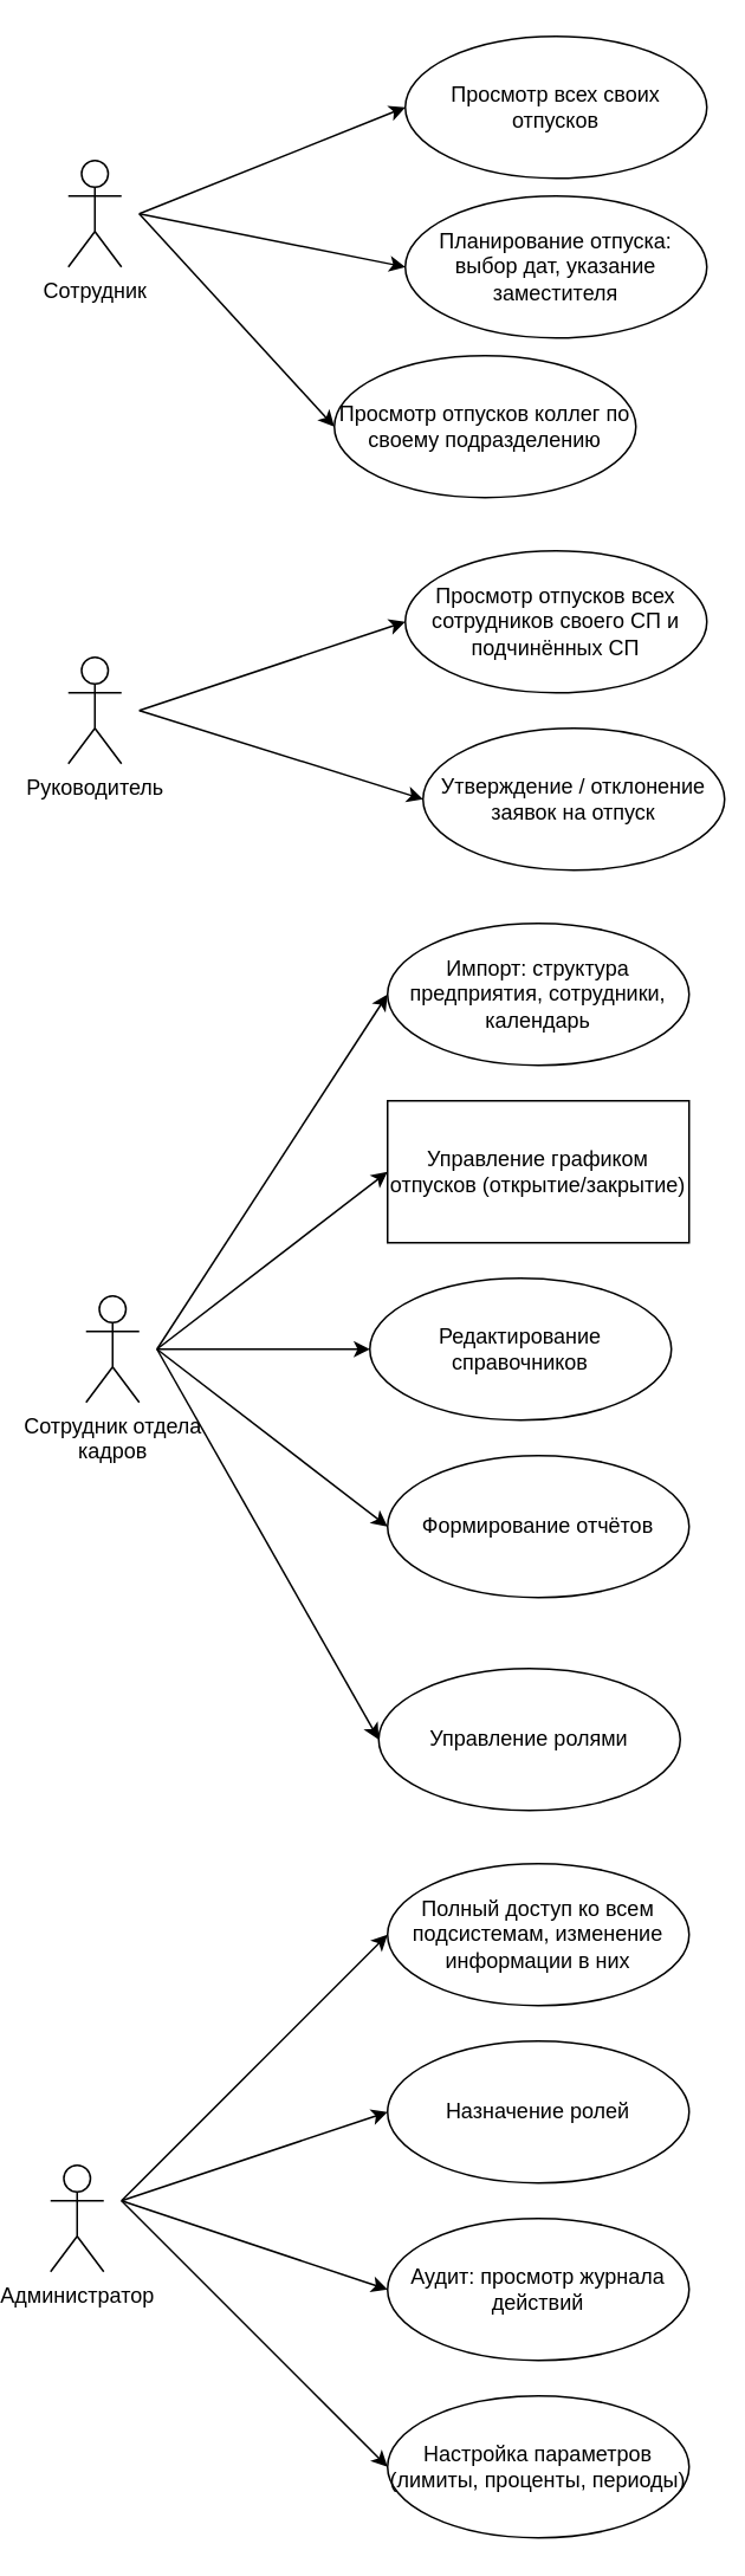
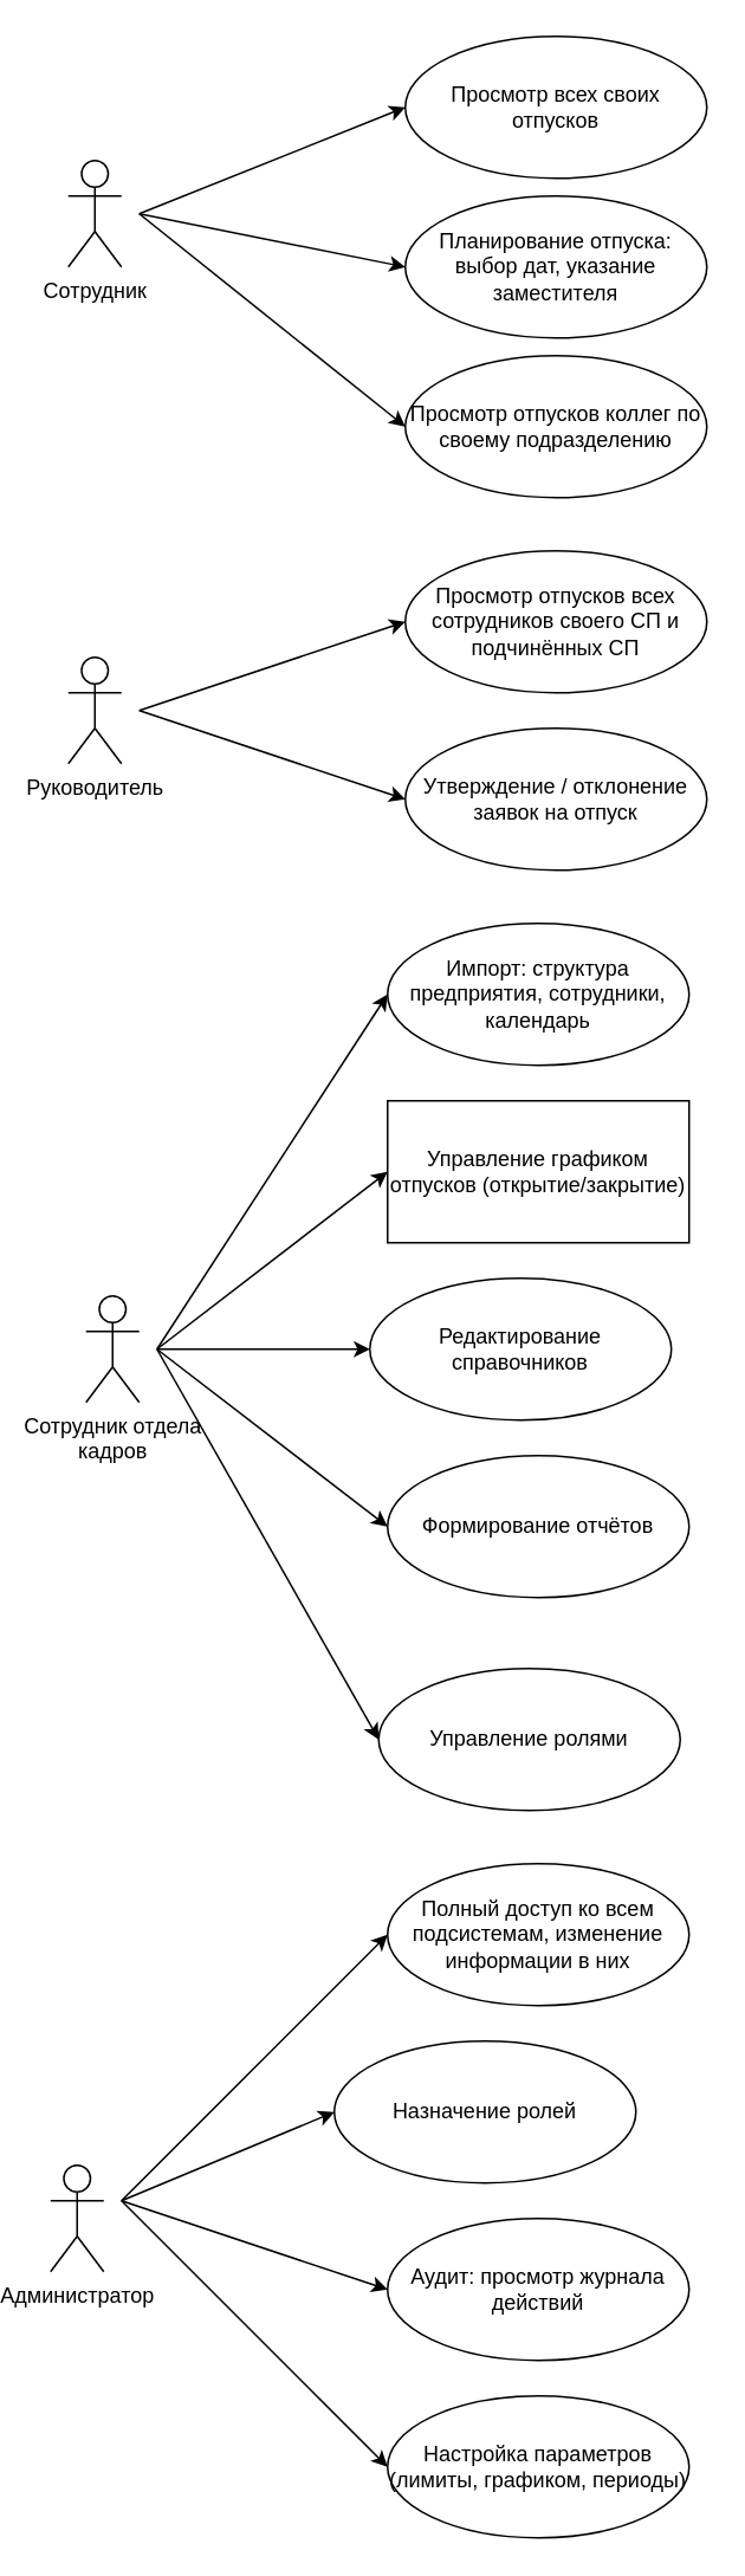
- <mxCell id="5" value="Просмотр отпусков коллег по своему подразделению" style="ellipse;whiteSpace=wrap;html=1;" vertex="1" parent="1"><mxGeometry x="180" y="200" width="170" height="80" as="geometry" /></mxCell>
+ <mxCell id="5" value="Просмотр отпусков коллег по своему подразделению" style="ellipse;whiteSpace=wrap;html=1;" vertex="1" parent="1"><mxGeometry x="220" y="200" width="170" height="80" as="geometry" /></mxCell>
- <mxCell id="11" value="Утверждение / отклонение заявок на отпуск" style="ellipse;whiteSpace=wrap;html=1;" vertex="1" parent="1"><mxGeometry x="230" y="410" width="170" height="80" as="geometry" /></mxCell>
+ <mxCell id="11" value="Утверждение / отклонение заявок на отпуск" style="ellipse;whiteSpace=wrap;html=1;" vertex="1" parent="1"><mxGeometry x="220" y="410" width="170" height="80" as="geometry" /></mxCell>
- <mxCell id="28" value="Назначение ролей" style="ellipse;whiteSpace=wrap;html=1;" vertex="1" parent="1"><mxGeometry x="210" y="1150" width="170" height="80" as="geometry" /></mxCell>
+ <mxCell id="28" value="Назначение ролей" style="ellipse;whiteSpace=wrap;html=1;" vertex="1" parent="1"><mxGeometry x="180" y="1150" width="170" height="80" as="geometry" /></mxCell>
- <mxCell id="31" value="Настройка параметров (лимиты, проценты, периоды)" style="ellipse;whiteSpace=wrap;html=1;" vertex="1" parent="1"><mxGeometry x="210" y="1350" width="170" height="80" as="geometry" /></mxCell>
+ <mxCell id="31" value="Настройка параметров (лимиты, графиком, периоды)" style="ellipse;whiteSpace=wrap;html=1;" vertex="1" parent="1"><mxGeometry x="210" y="1350" width="170" height="80" as="geometry" /></mxCell>
